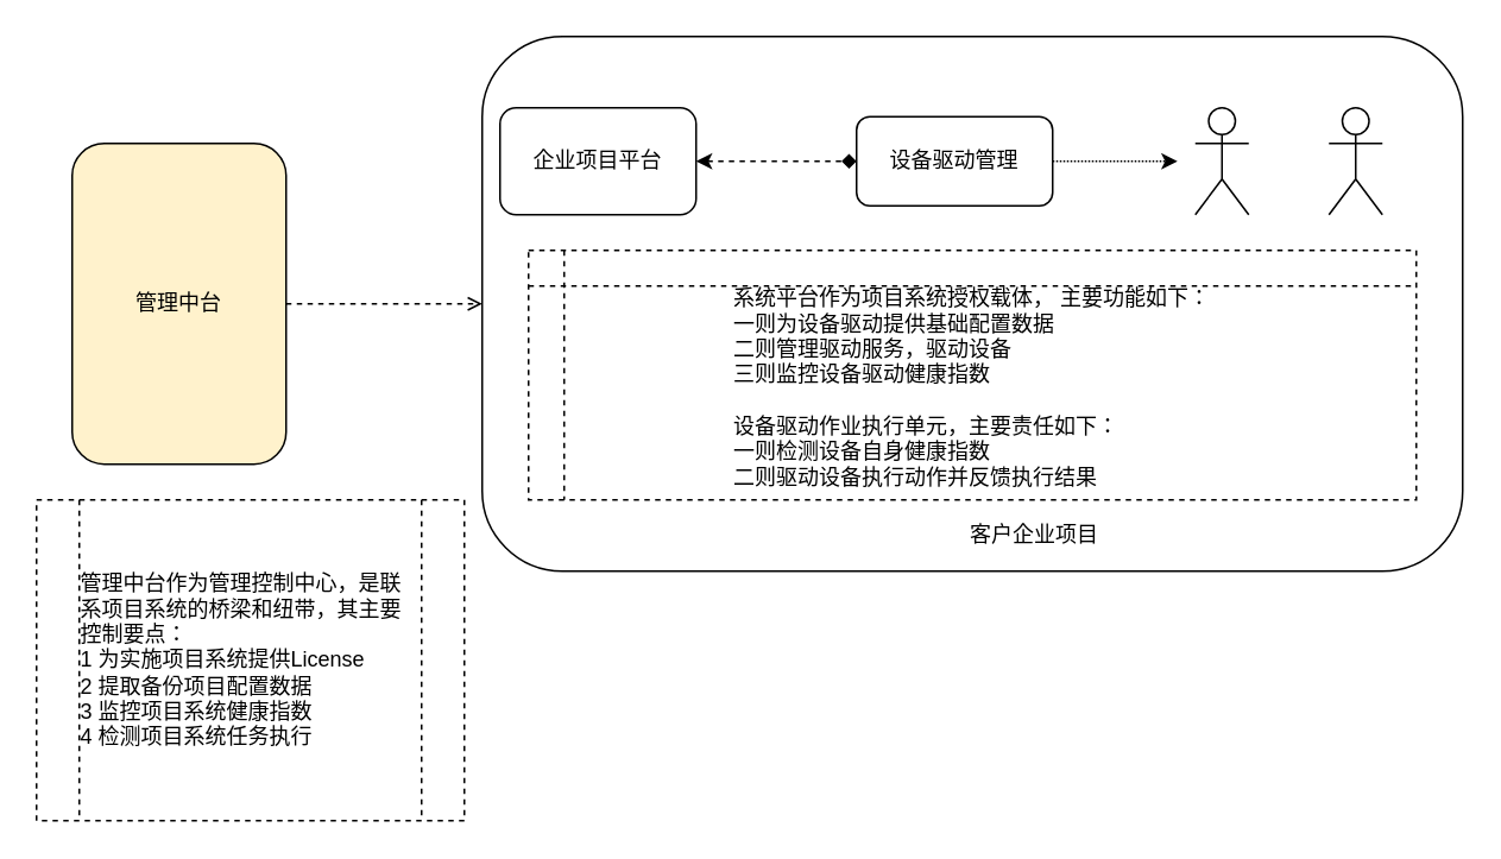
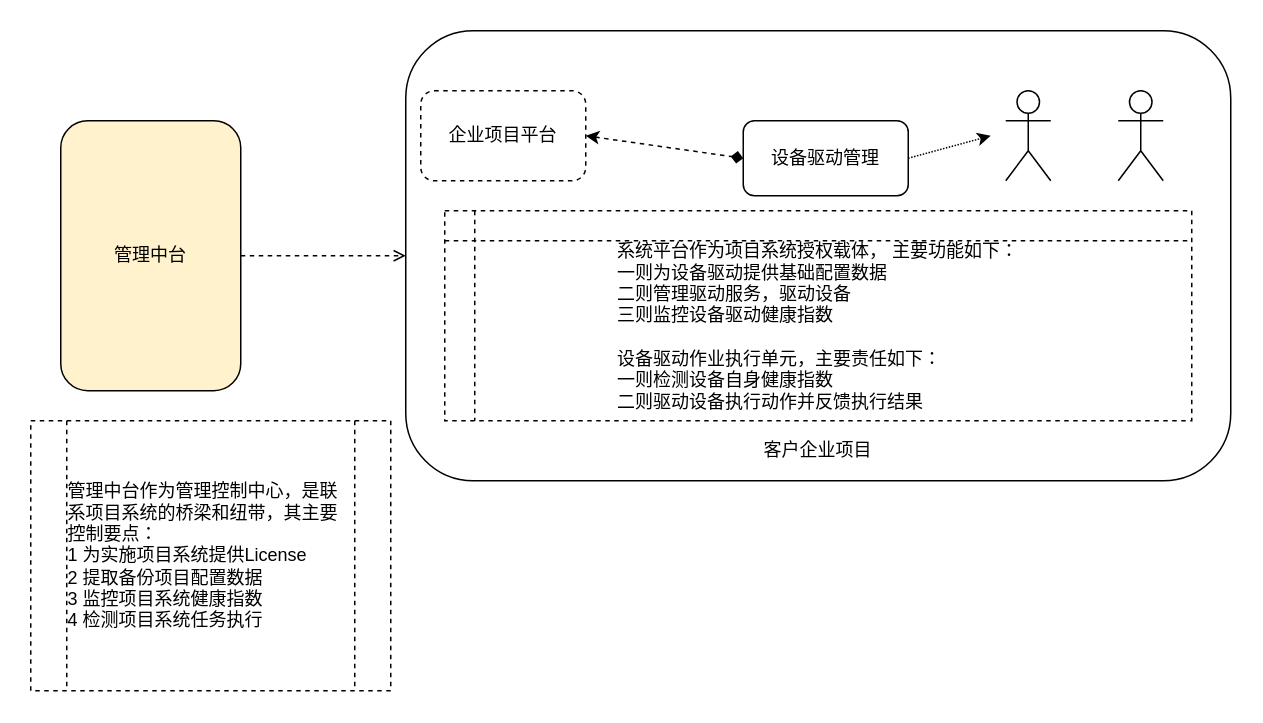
- <mxCell id="5" value="企业项目平台" style="rounded=1;whiteSpace=wrap;html=1;" vertex="1" parent="1"><mxGeometry x="280" y="60" width="110" height="60" as="geometry" /></mxCell>
+ <mxCell id="5" value="企业项目平台" style="rounded=1;whiteSpace=wrap;html=1;dashed=1;" vertex="1" parent="1"><mxGeometry x="280" y="60" width="110" height="60" as="geometry" /></mxCell>
- <mxCell id="6" value="设备驱动管理" style="rounded=1;whiteSpace=wrap;html=1;" vertex="1" parent="1"><mxGeometry x="480" y="65" width="110" height="50" as="geometry" /></mxCell>
+ <mxCell id="6" value="设备驱动管理" style="rounded=1;whiteSpace=wrap;html=1;" vertex="1" parent="1"><mxGeometry x="495" y="80" width="110" height="50" as="geometry" /></mxCell>
- <mxCell id="11" value="客户企业项目" style="text;html=1;strokeColor=none;fillColor=none;align=center;verticalAlign=middle;whiteSpace=wrap;rounded=0;" vertex="1" parent="1"><mxGeometry x="400" y="290" width="360" height="20" as="geometry" /></mxCell>
+ <mxCell id="11" value="客户企业项目" style="text;html=1;strokeColor=none;fillColor=none;align=center;verticalAlign=middle;whiteSpace=wrap;rounded=0;" vertex="1" parent="1"><mxGeometry x="365" y="290" width="360" height="20" as="geometry" /></mxCell>
